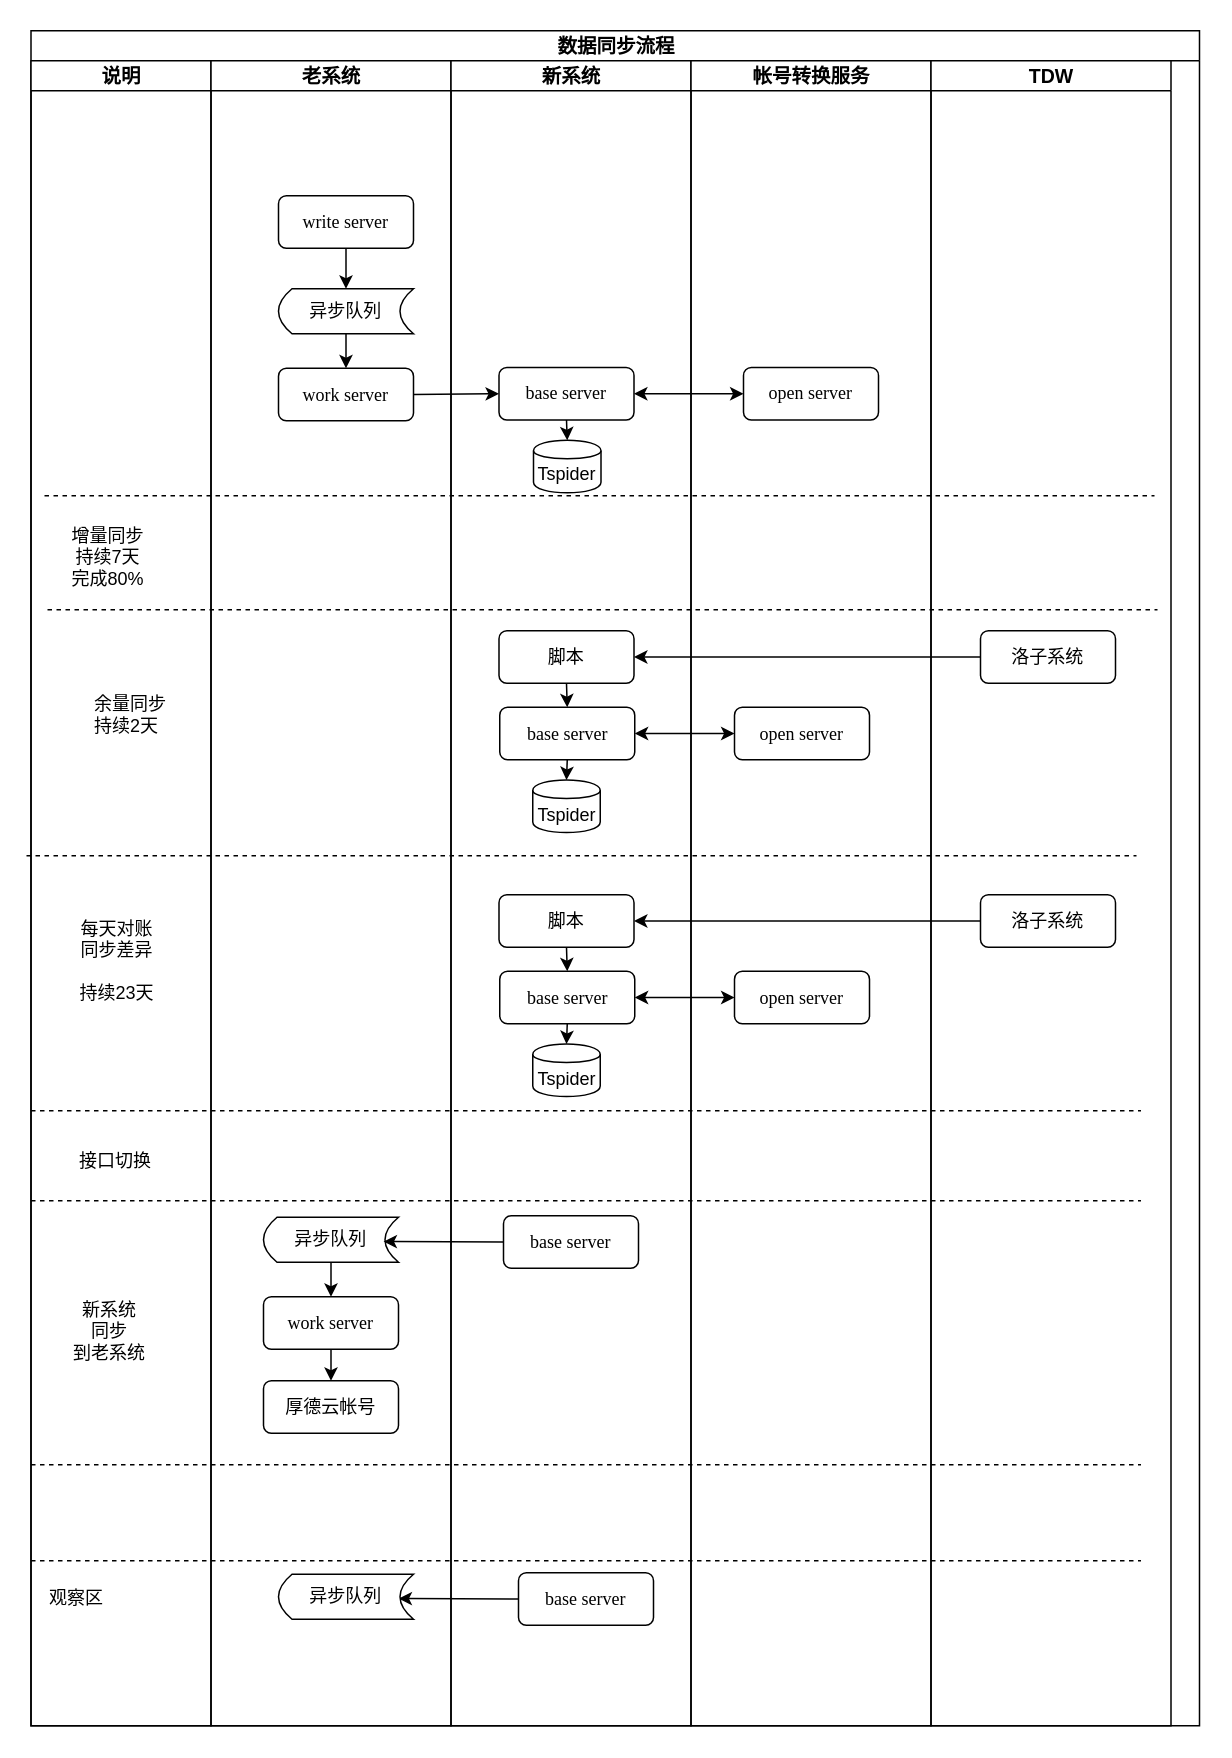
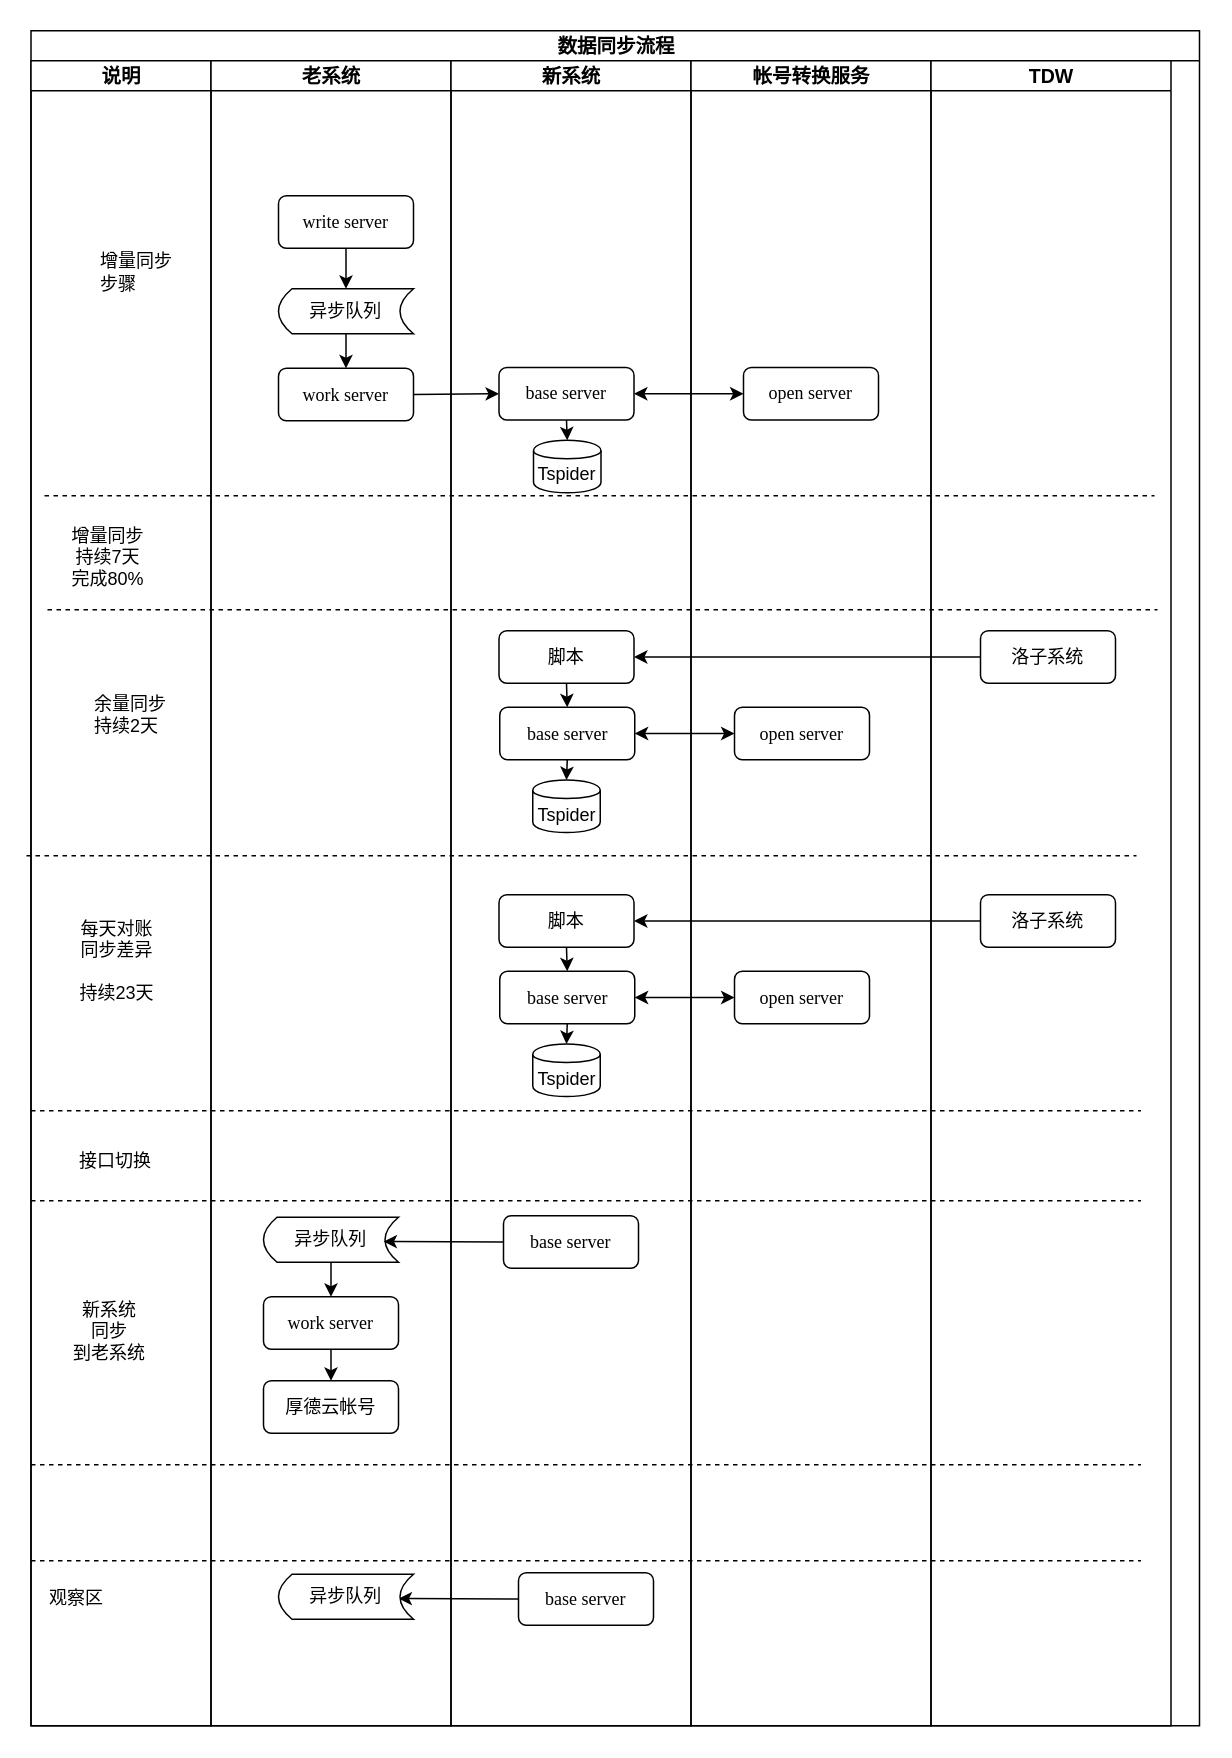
+ <mxCell id="13" value="&lt;span style=&quot;text-align: left ; white-space: normal&quot;&gt;增量同步&lt;/span&gt;&lt;br style=&quot;text-align: left ; white-space: normal&quot;&gt;&lt;div style=&quot;text-align: left&quot;&gt;步骤&lt;/div&gt;" style="text;html=1;strokeColor=none;fillColor=none;align=center;verticalAlign=middle;whiteSpace=wrap;rounded=0;fontSize=12;" vertex="1" parent="4"><mxGeometry x="38.5" y="110" width="63" height="61" as="geometry" /></mxCell>
